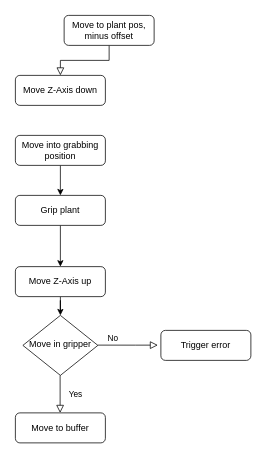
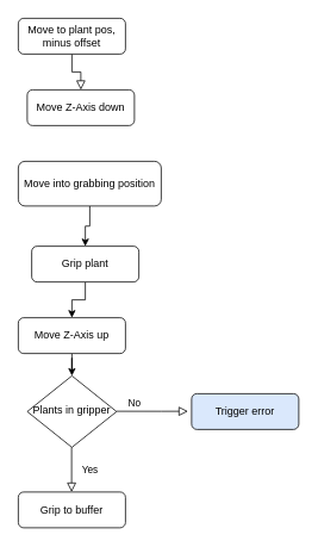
- <mxCell id="3" value="Move to plant pos, minus offset" style="rounded=1;whiteSpace=wrap;html=1;fontSize=12;glass=0;strokeWidth=1;shadow=0;" parent="1" vertex="1"><mxGeometry x="85" y="20" width="120" height="40" as="geometry" /></mxCell>
+ <mxCell id="3" value="Move to plant pos, minus offset" style="rounded=1;whiteSpace=wrap;html=1;fontSize=12;glass=0;strokeWidth=1;shadow=0;" parent="1" vertex="1"><mxGeometry x="20" y="20" width="120" height="40" as="geometry" /></mxCell>
- <mxCell id="4" value="Move Z-Axis down" style="rounded=1;whiteSpace=wrap;html=1;fontSize=12;glass=0;strokeWidth=1;shadow=0;" vertex="1" parent="1"><mxGeometry x="20" y="100" width="120" height="40" as="geometry" /></mxCell>
+ <mxCell id="4" value="Move Z-Axis down" style="rounded=1;whiteSpace=wrap;html=1;fontSize=12;glass=0;strokeWidth=1;shadow=0;" vertex="1" parent="1"><mxGeometry x="30" y="100" width="120" height="40" as="geometry" /></mxCell>
- <mxCell id="6" value="Move into grabbing position" style="rounded=1;whiteSpace=wrap;html=1;fontSize=12;glass=0;strokeWidth=1;shadow=0;" vertex="1" parent="1"><mxGeometry x="20" y="180" width="120" height="40" as="geometry" /></mxCell>
+ <mxCell id="6" value="Move into grabbing position" style="rounded=1;whiteSpace=wrap;html=1;fontSize=12;glass=0;strokeWidth=1;shadow=0;" vertex="1" parent="1"><mxGeometry x="20" y="180" width="160" height="50" as="geometry" /></mxCell>
- <mxCell id="8" value="Grip plant" style="rounded=1;whiteSpace=wrap;html=1;fontSize=12;glass=0;strokeWidth=1;shadow=0;" vertex="1" parent="1"><mxGeometry x="20" y="260" width="120" height="40" as="geometry" /></mxCell>
+ <mxCell id="8" value="Grip plant" style="rounded=1;whiteSpace=wrap;html=1;fontSize=12;glass=0;strokeWidth=1;shadow=0;" vertex="1" parent="1"><mxGeometry x="35" y="275" width="120" height="40" as="geometry" /></mxCell>
- <mxCell id="11" value="Move in gripper" style="rhombus;whiteSpace=wrap;html=1;shadow=0;fontFamily=Helvetica;fontSize=12;align=center;strokeWidth=1;spacing=6;spacingTop=-4;" vertex="1" parent="1"><mxGeometry x="30" y="420" width="100" height="80" as="geometry" /></mxCell>
+ <mxCell id="11" value="Plants in gripper" style="rhombus;whiteSpace=wrap;html=1;shadow=0;fontFamily=Helvetica;fontSize=12;align=center;strokeWidth=1;spacing=6;spacingTop=-4;" vertex="1" parent="1"><mxGeometry x="30" y="420" width="100" height="80" as="geometry" /></mxCell>
- <mxCell id="13" value="Trigger error" style="rounded=1;whiteSpace=wrap;html=1;fontSize=12;glass=0;strokeWidth=1;shadow=0;" vertex="1" parent="1"><mxGeometry x="214" y="440" width="120" height="40" as="geometry" /></mxCell>
+ <mxCell id="13" value="Trigger error" style="rounded=1;whiteSpace=wrap;html=1;fontSize=12;glass=0;strokeWidth=1;shadow=0;fillColor=#dae8fc;" vertex="1" parent="1"><mxGeometry x="214" y="440" width="120" height="40" as="geometry" /></mxCell>
- <mxCell id="15" value="Move to buffer" style="rounded=1;whiteSpace=wrap;html=1;fontSize=12;glass=0;strokeWidth=1;shadow=0;" vertex="1" parent="1"><mxGeometry x="20" y="550" width="120" height="40" as="geometry" /></mxCell>
+ <mxCell id="15" value="Grip to buffer" style="rounded=1;whiteSpace=wrap;html=1;fontSize=12;glass=0;strokeWidth=1;shadow=0;" vertex="1" parent="1"><mxGeometry x="20" y="550" width="120" height="40" as="geometry" /></mxCell>
